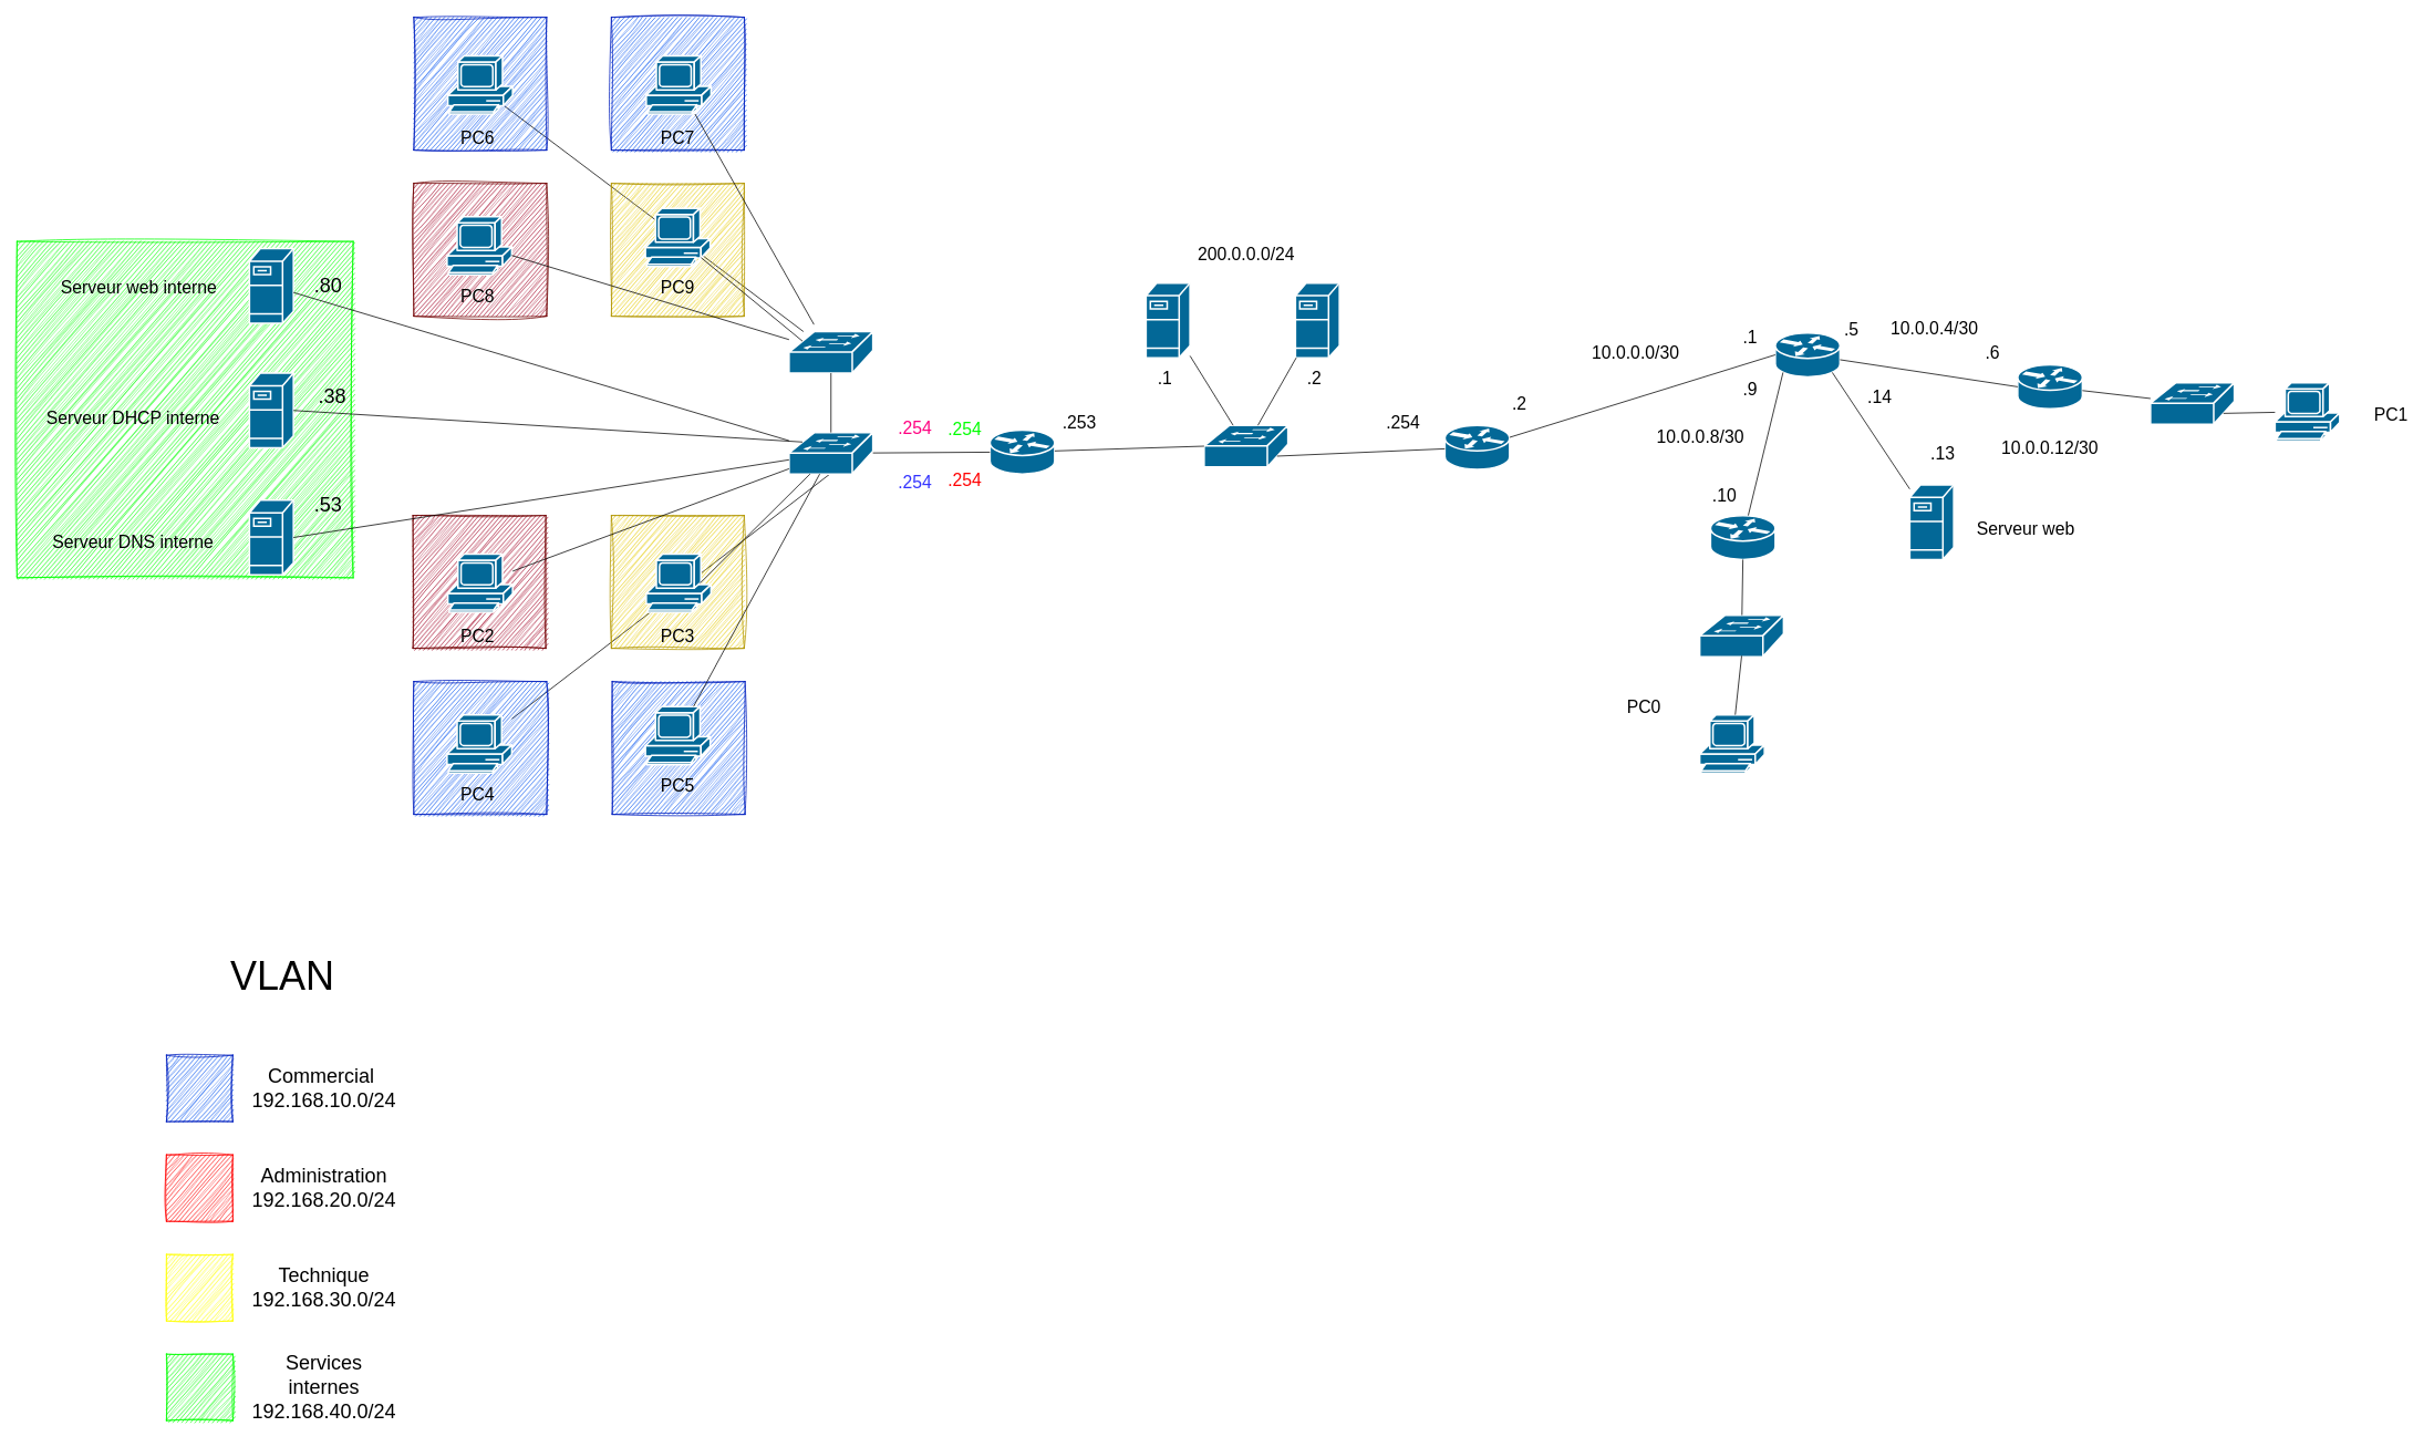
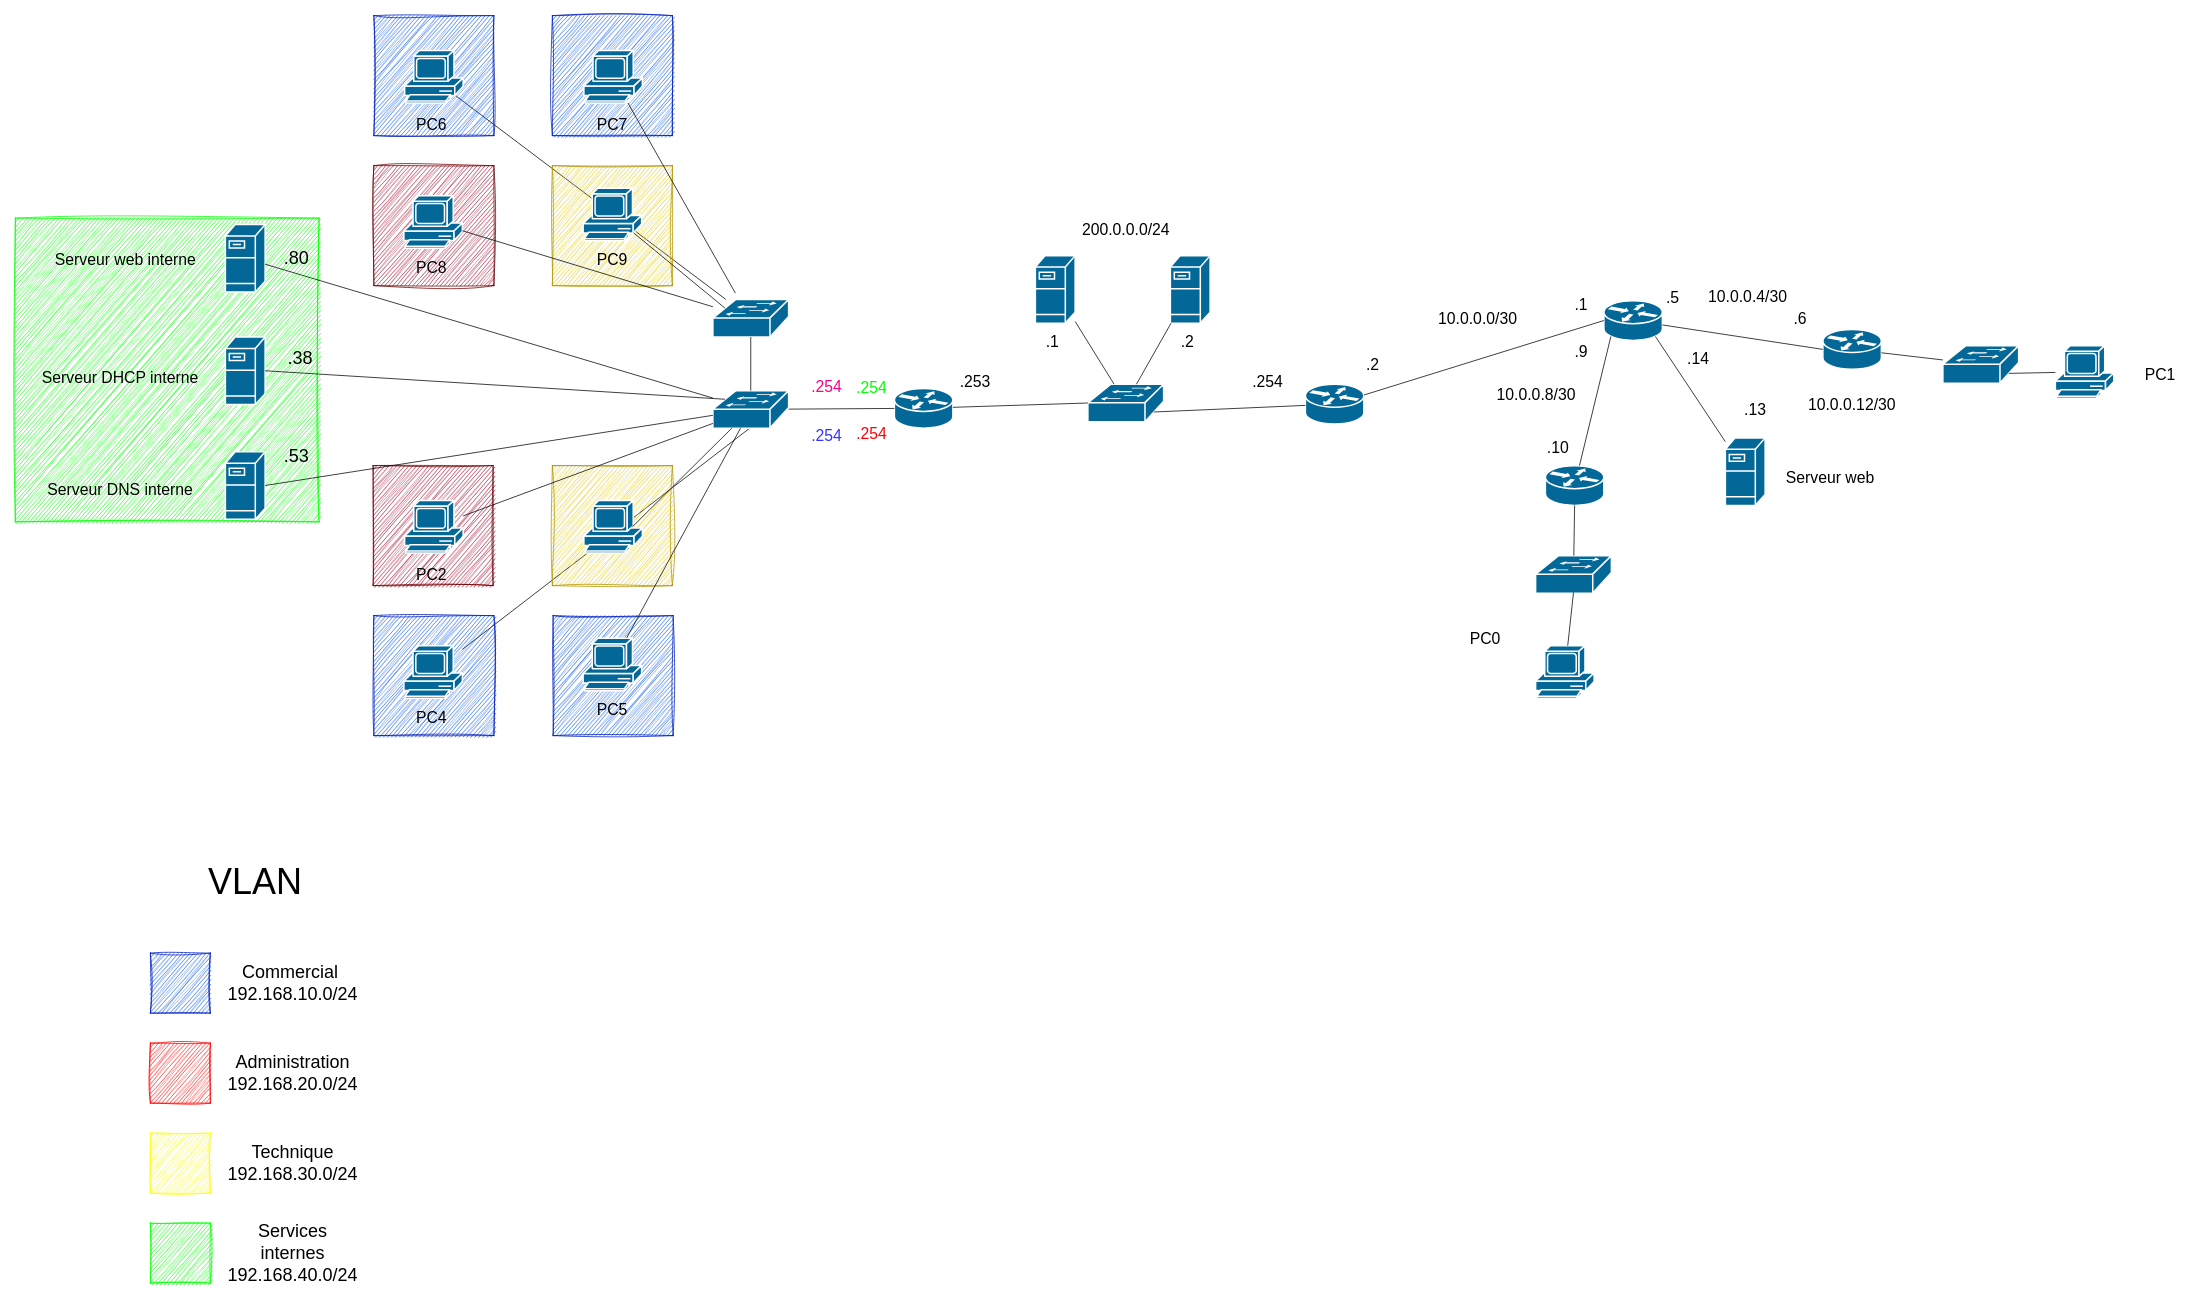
- <mxCell id="83" value="&lt;div&gt;&lt;font style=&quot;font-size: 21px;&quot;&gt;PC3&lt;/font&gt;&lt;/div&gt;" style="text;html=1;strokeColor=none;fillColor=none;align=center;verticalAlign=middle;whiteSpace=wrap;rounded=0;" parent="1" vertex="1"><mxGeometry x="786" y="750" width="60" height="30" as="geometry" /></mxCell>
